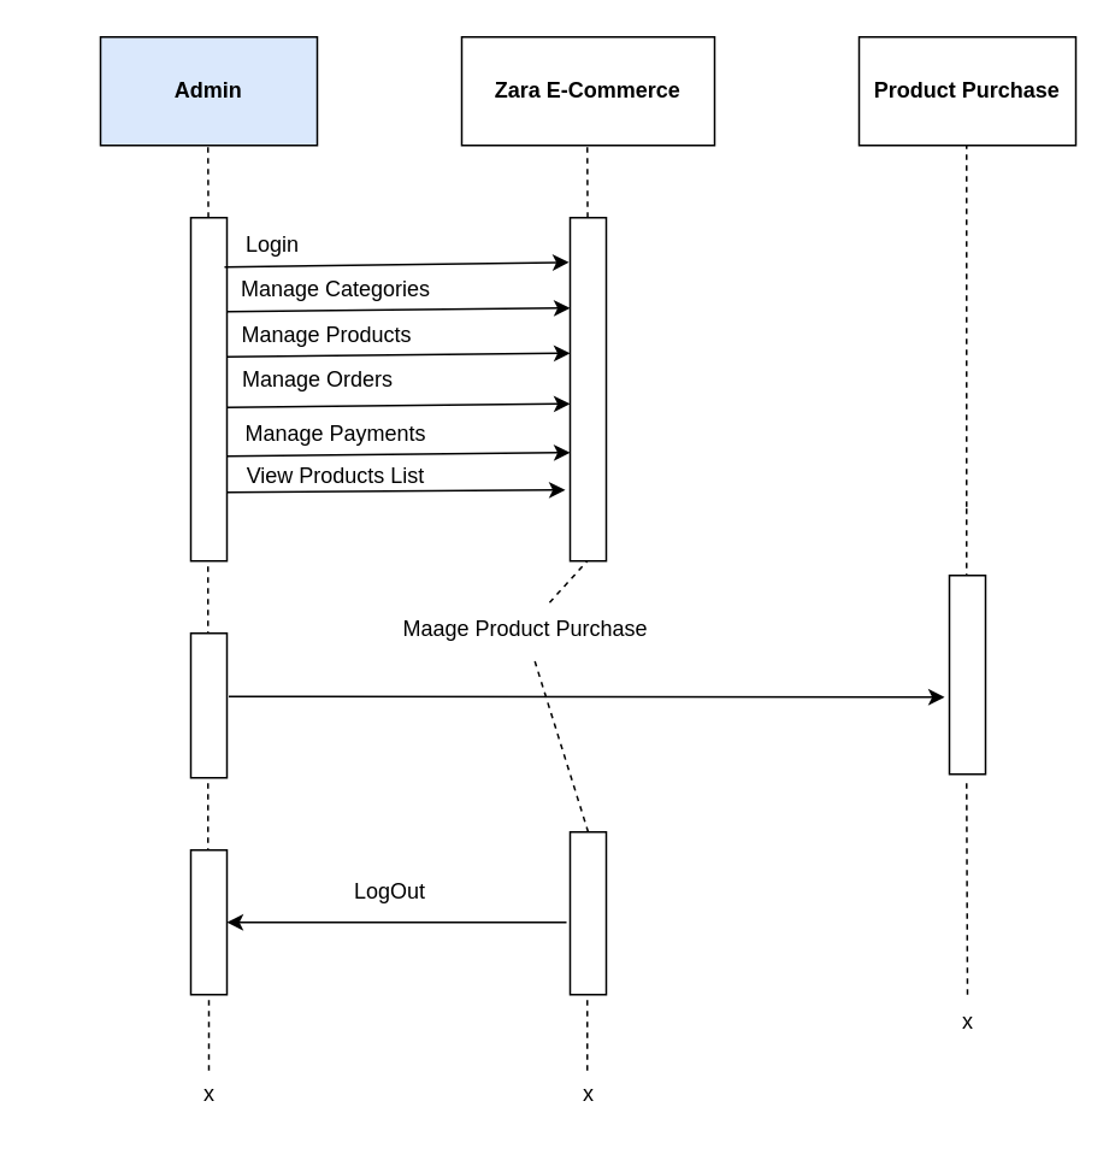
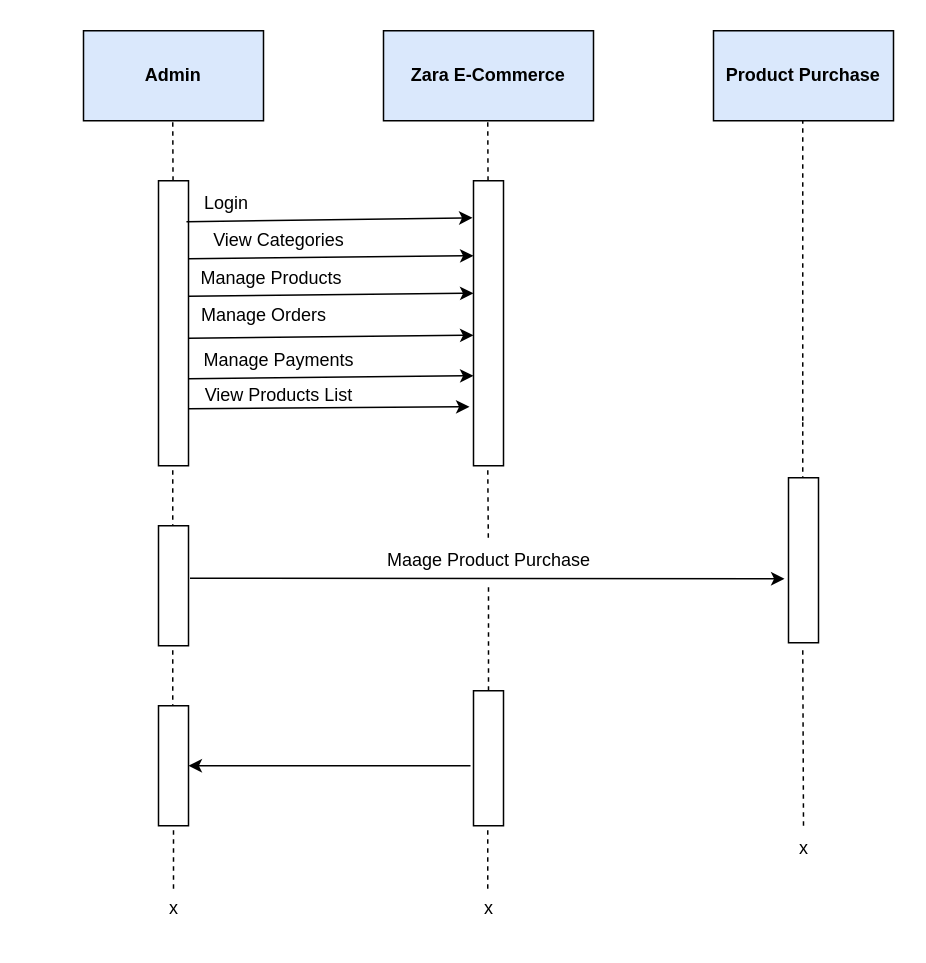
- <mxCell id="3" value="Zara E-Commerce" style="rounded=0;whiteSpace=wrap;html=1;fontStyle=1" parent="1" vertex="1"><mxGeometry x="255" y="20" width="140" height="60" as="geometry" /></mxCell>
+ <mxCell id="3" value="Zara E-Commerce" style="rounded=0;whiteSpace=wrap;html=1;fontStyle=1;fillColor=#dae8fc;" parent="1" vertex="1"><mxGeometry x="255" y="20" width="140" height="60" as="geometry" /></mxCell>
- <mxCell id="4" value="Product Purchase" style="rounded=0;whiteSpace=wrap;html=1;fontStyle=1" parent="1" vertex="1"><mxGeometry x="475" y="20" width="120" height="60" as="geometry" /></mxCell>
+ <mxCell id="4" value="Product Purchase" style="rounded=0;whiteSpace=wrap;html=1;fontStyle=1;fillColor=#dae8fc;" parent="1" vertex="1"><mxGeometry x="475" y="20" width="120" height="60" as="geometry" /></mxCell>
- <mxCell id="12" value="Manage Categories" style="text;html=1;align=center;verticalAlign=middle;resizable=0;points=[];autosize=1;strokeColor=none;fillColor=none;" parent="1" vertex="1"><mxGeometry x="120" y="145" width="130" height="30" as="geometry" /></mxCell>
+ <mxCell id="12" value="View Categories" style="text;html=1;align=center;verticalAlign=middle;resizable=0;points=[];autosize=1;strokeColor=none;fillColor=none;" parent="1" vertex="1"><mxGeometry x="120" y="145" width="130" height="30" as="geometry" /></mxCell>
- <mxCell id="32" value="Maage Product Purchase" style="text;html=1;align=center;verticalAlign=middle;resizable=0;points=[];autosize=1;strokeColor=none;fillColor=none;" parent="1" vertex="1"><mxGeometry x="210" y="333" width="160" height="30" as="geometry" /></mxCell>
+ <mxCell id="32" value="Maage Product Purchase" style="text;html=1;align=center;verticalAlign=middle;resizable=0;points=[];autosize=1;strokeColor=none;fillColor=none;" parent="1" vertex="1"><mxGeometry x="245" y="358" width="160" height="30" as="geometry" /></mxCell>
- <mxCell id="34" value="LogOut" style="text;html=1;align=center;verticalAlign=middle;resizable=0;points=[];autosize=1;strokeColor=none;fillColor=none;" parent="1" vertex="1"><mxGeometry x="185" y="478" width="60" height="30" as="geometry" /></mxCell>
